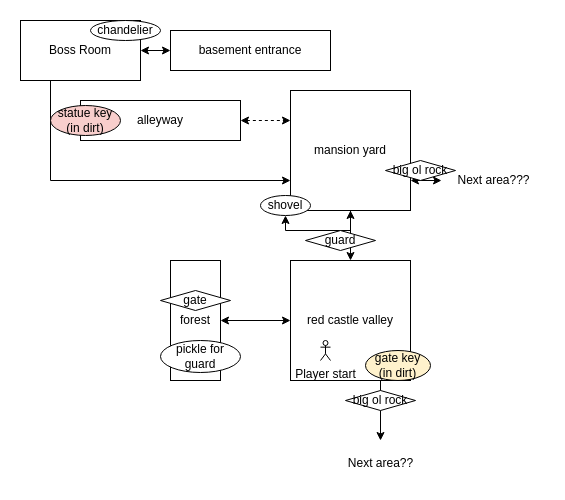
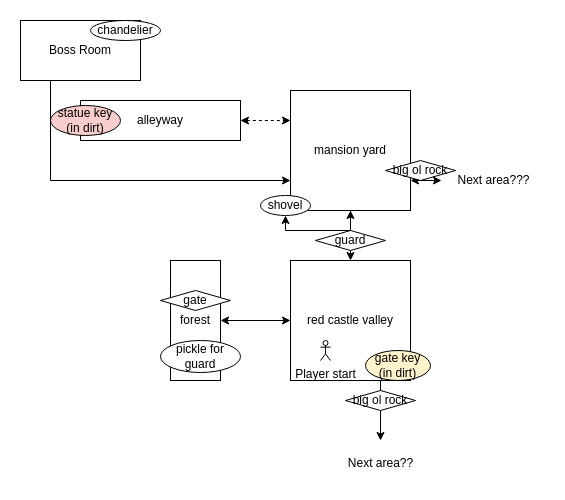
- <mxCell id="28" value="" style="endArrow=classic;startArrow=classic;html=1;rounded=0;exitX=1;exitY=0.5;exitDx=0;exitDy=0;entryX=0;entryY=0.5;entryDx=0;entryDy=0;" edge="1" parent="1" source="15" target="11"><mxGeometry width="50" height="50" relative="1" as="geometry"><mxPoint x="250" y="130" as="sourcePoint" /><mxPoint x="300" y="130" as="targetPoint" /></mxGeometry></mxCell>
- <mxCell id="11" value="basement entrance" style="rounded=0;whiteSpace=wrap;html=1;" parent="1" vertex="1"><mxGeometry x="170" y="30" width="160" height="40" as="geometry" /></mxCell>
- <mxCell id="17" value="guard" style="rhombus;whiteSpace=wrap;html=1;" parent="1" vertex="1"><mxGeometry x="305" y="230" width="70" height="20" as="geometry" /></mxCell>
+ <mxCell id="17" value="guard" style="rhombus;whiteSpace=wrap;html=1;" parent="1" vertex="1"><mxGeometry x="315" y="230" width="70" height="20" as="geometry" /></mxCell>
